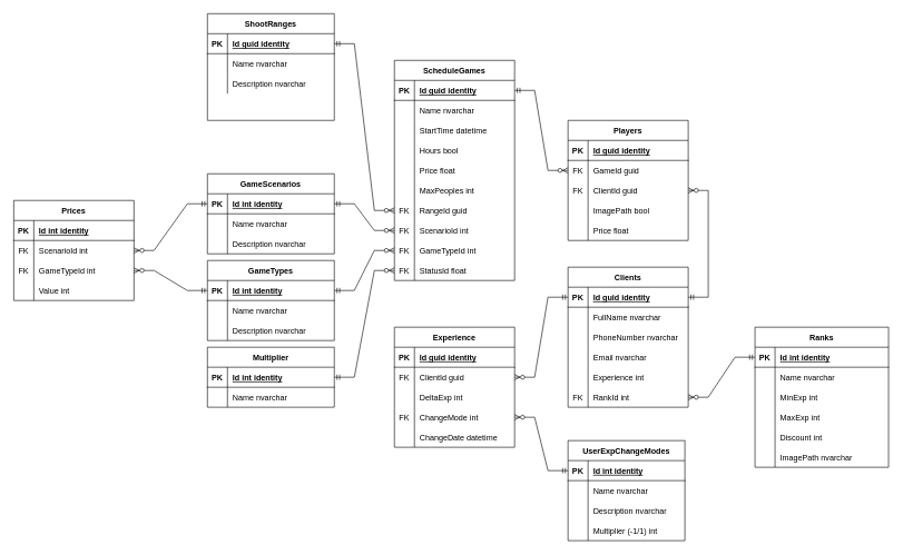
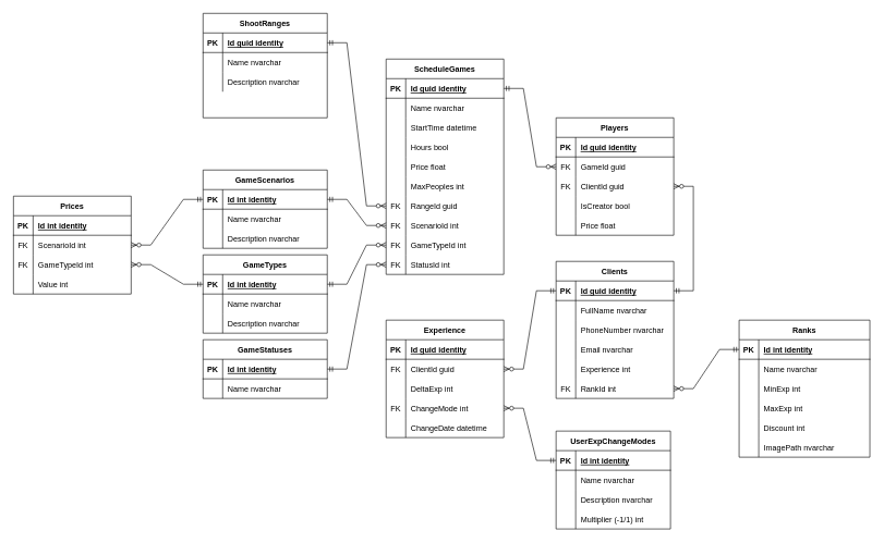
- <mxCell id="158" value="ImagePath bool" style="shape=partialRectangle;connectable=0;fillColor=none;top=0;left=0;bottom=0;right=0;align=left;spacingLeft=6;overflow=hidden;" parent="156" vertex="1"><mxGeometry x="30" width="150" height="30" as="geometry"><mxRectangle width="150" height="30" as="alternateBounds" /></mxGeometry></mxCell>
+ <mxCell id="158" value="IsCreator bool" style="shape=partialRectangle;connectable=0;fillColor=none;top=0;left=0;bottom=0;right=0;align=left;spacingLeft=6;overflow=hidden;" parent="156" vertex="1"><mxGeometry x="30" width="150" height="30" as="geometry"><mxRectangle width="150" height="30" as="alternateBounds" /></mxGeometry></mxCell>
- <mxCell id="134" value="StatusId float" style="shape=partialRectangle;connectable=0;fillColor=none;top=0;left=0;bottom=0;right=0;align=left;spacingLeft=6;overflow=hidden;" parent="132" vertex="1"><mxGeometry x="30" width="150" height="30" as="geometry"><mxRectangle width="150" height="30" as="alternateBounds" /></mxGeometry></mxCell>
+ <mxCell id="134" value="StatusId int" style="shape=partialRectangle;connectable=0;fillColor=none;top=0;left=0;bottom=0;right=0;align=left;spacingLeft=6;overflow=hidden;" parent="132" vertex="1"><mxGeometry x="30" width="150" height="30" as="geometry"><mxRectangle width="150" height="30" as="alternateBounds" /></mxGeometry></mxCell>
- <mxCell id="135" value="Multiplier" style="shape=table;startSize=30;container=1;collapsible=1;childLayout=tableLayout;fixedRows=1;rowLines=0;fontStyle=1;align=center;resizeLast=1;" parent="1" vertex="1"><mxGeometry x="310" y="520" width="190" height="90" as="geometry" /></mxCell>
+ <mxCell id="135" value="GameStatuses" style="shape=table;startSize=30;container=1;collapsible=1;childLayout=tableLayout;fixedRows=1;rowLines=0;fontStyle=1;align=center;resizeLast=1;" parent="1" vertex="1"><mxGeometry x="310" y="520" width="190" height="90" as="geometry" /></mxCell>
